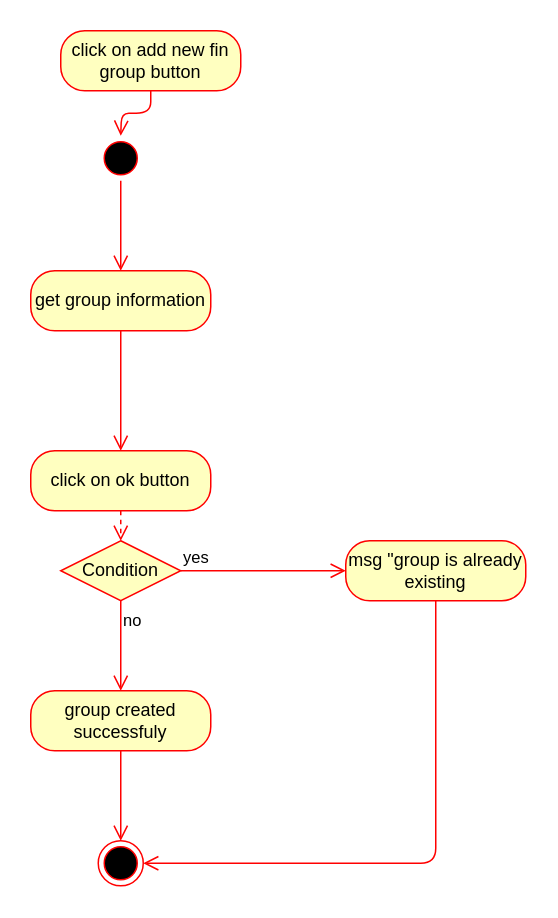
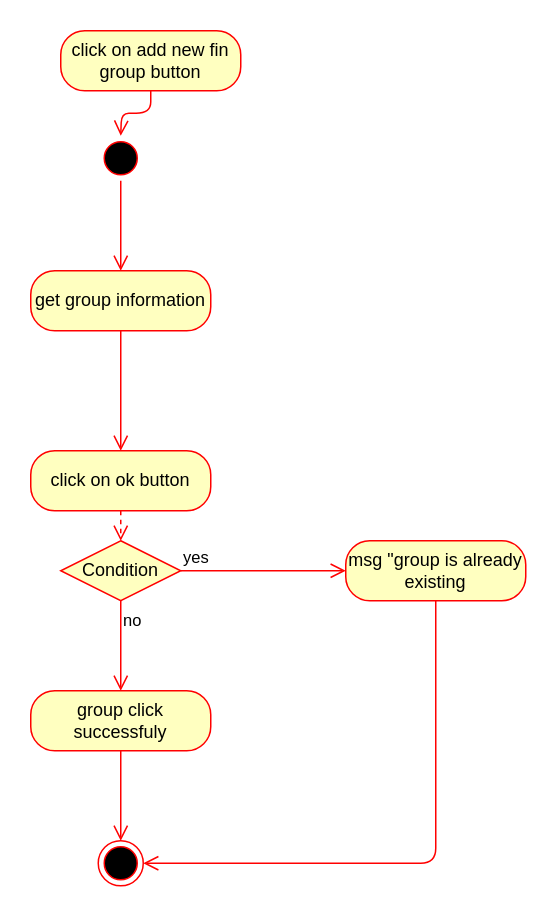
- <mxCell id="10" value="group created successfuly" style="rounded=1;whiteSpace=wrap;html=1;arcSize=40;fontColor=#000000;fillColor=#ffffc0;strokeColor=#ff0000;" vertex="1" parent="1"><mxGeometry x="20" y="460" width="120" height="40" as="geometry" /></mxCell>
+ <mxCell id="10" value="group click successfuly" style="rounded=1;whiteSpace=wrap;html=1;arcSize=40;fontColor=#000000;fillColor=#ffffc0;strokeColor=#ff0000;" vertex="1" parent="1"><mxGeometry x="20" y="460" width="120" height="40" as="geometry" /></mxCell>
